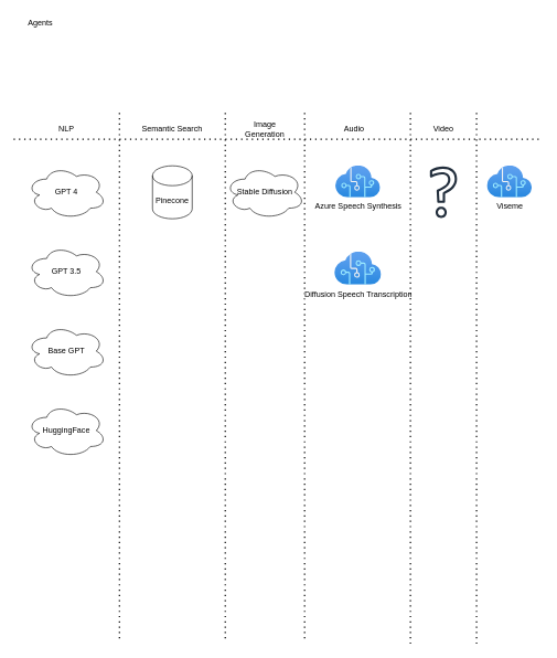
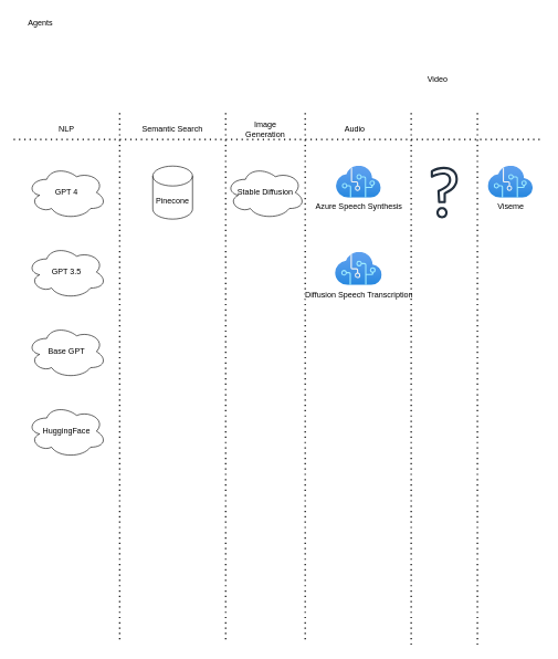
- <mxCell id="20" value="Video" style="text;html=1;strokeColor=none;fillColor=none;align=center;verticalAlign=middle;whiteSpace=wrap;rounded=0;" vertex="1" parent="1"><mxGeometry x="640" y="180" width="60" height="30" as="geometry" /></mxCell>
+ <mxCell id="20" value="Video" style="text;html=1;strokeColor=none;fillColor=none;align=center;verticalAlign=middle;whiteSpace=wrap;rounded=0;" vertex="1" parent="1"><mxGeometry x="630" y="105" width="60" height="30" as="geometry" /></mxCell>
